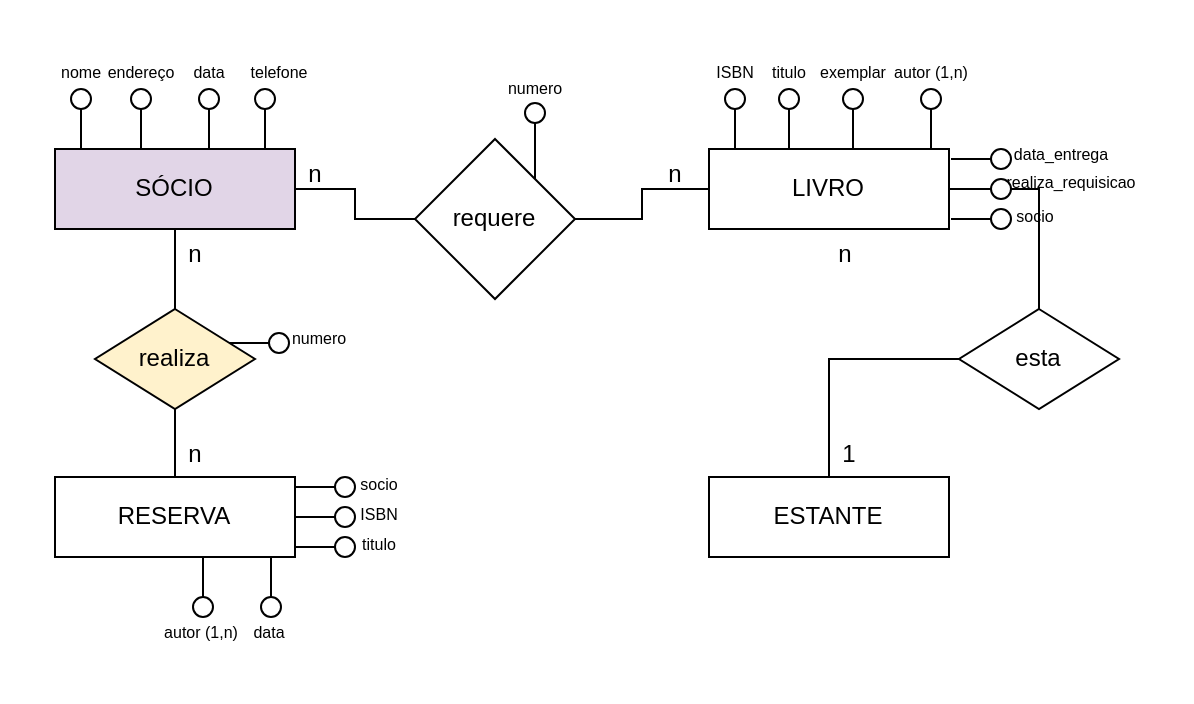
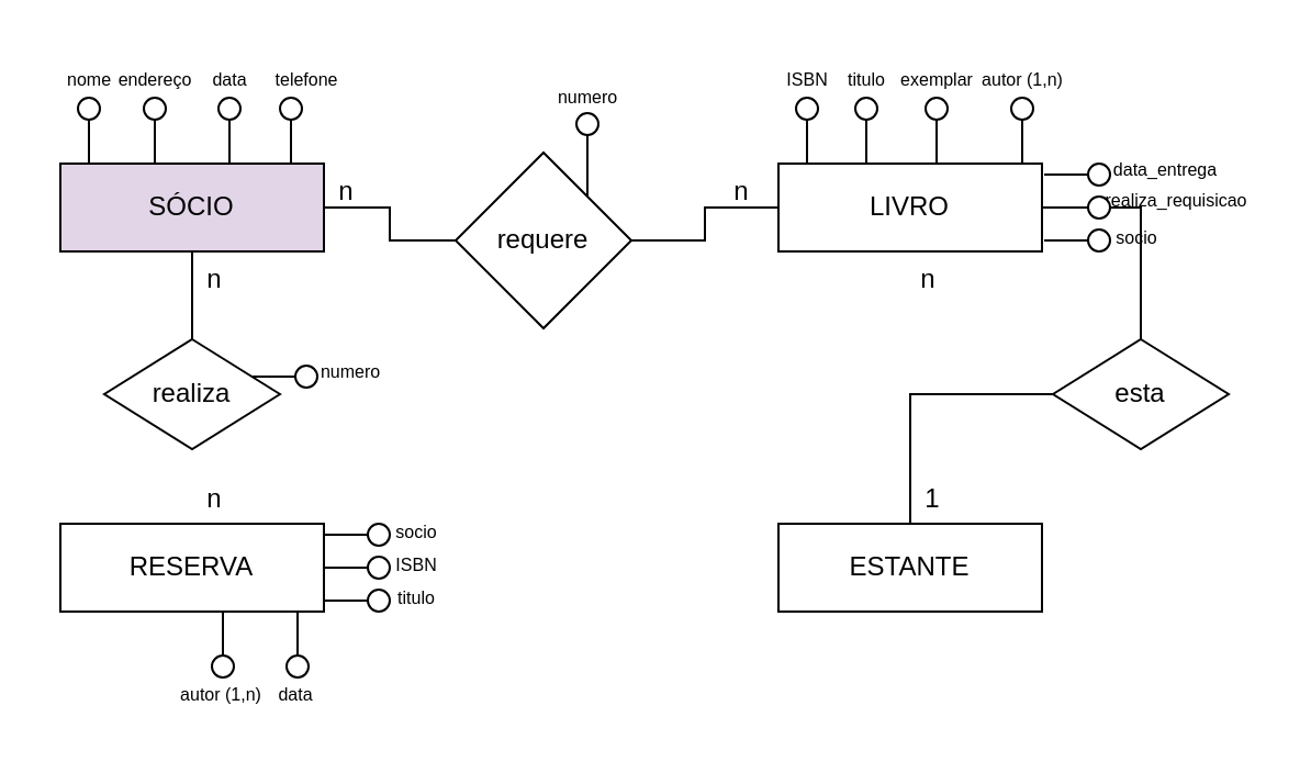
- <mxCell id="49" value="realiza" style="rhombus;whiteSpace=wrap;html=1;fillColor=#fff2cc;" vertex="1" parent="1"><mxGeometry x="47" y="154" width="80" height="50" as="geometry" /></mxCell>
+ <mxCell id="49" value="realiza" style="rhombus;whiteSpace=wrap;html=1;" vertex="1" parent="1"><mxGeometry x="47" y="154" width="80" height="50" as="geometry" /></mxCell>
- <mxCell id="48" style="edgeStyle=orthogonalEdgeStyle;rounded=0;orthogonalLoop=1;jettySize=auto;html=1;entryX=0.5;entryY=0;entryDx=0;entryDy=0;endArrow=none;endFill=0;" edge="1" parent="1" source="49" target="47"><mxGeometry relative="1" as="geometry" /></mxCell>
